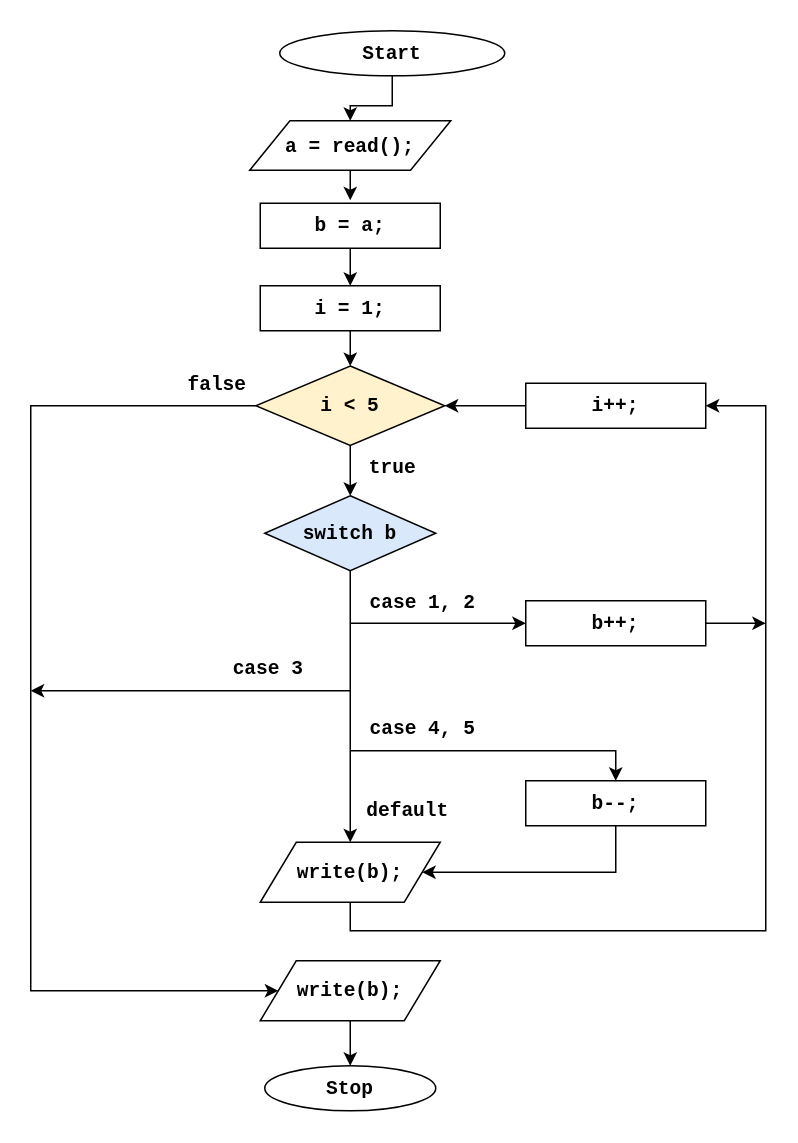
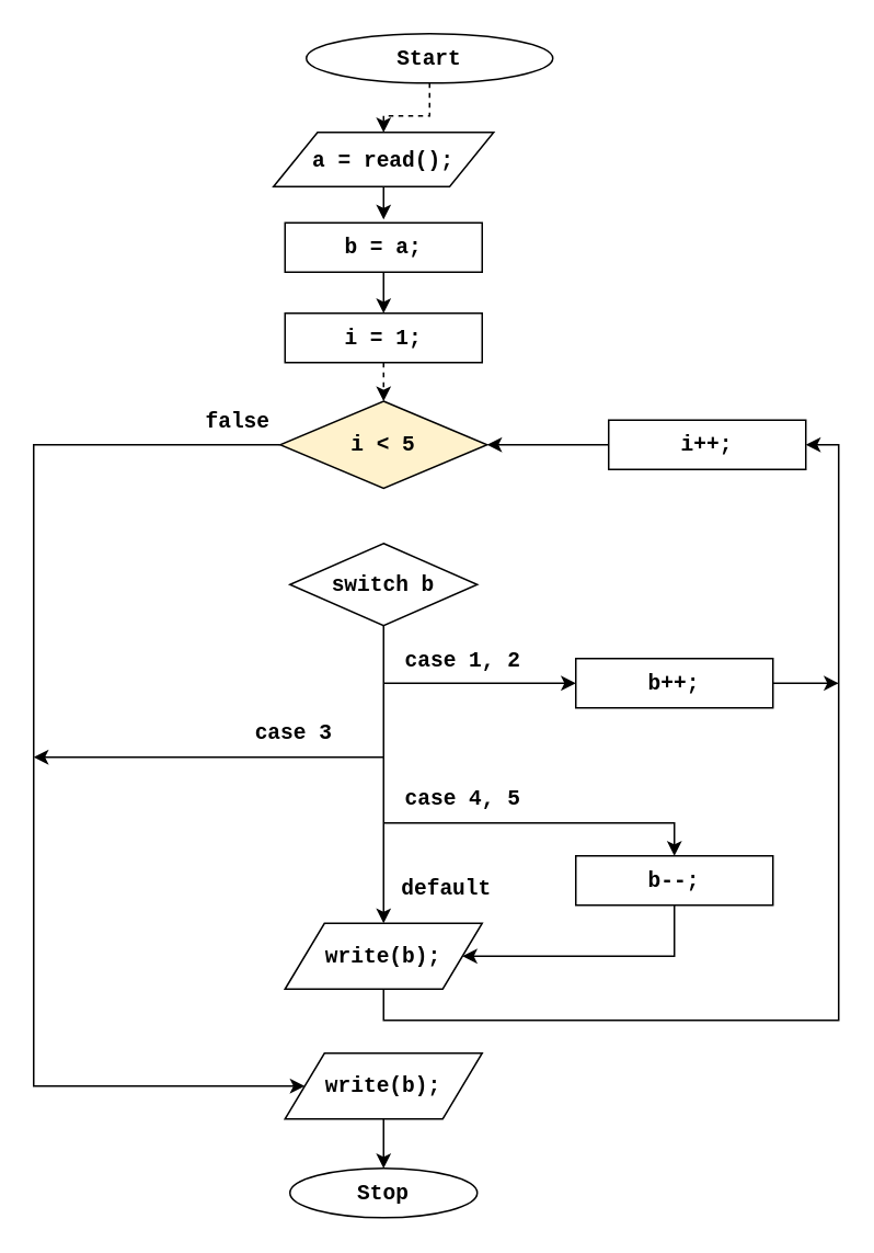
- <mxCell id="2" style="edgeStyle=orthogonalEdgeStyle;rounded=0;orthogonalLoop=1;jettySize=auto;html=1;exitX=0.5;exitY=1;exitDx=0;exitDy=0;entryX=0.5;entryY=0;entryDx=0;entryDy=0;fontFamily=Courier New;fontSize=13;fontStyle=1" parent="1" source="3" target="5" edge="1"><mxGeometry relative="1" as="geometry" /></mxCell>
+ <mxCell id="2" style="edgeStyle=orthogonalEdgeStyle;rounded=0;orthogonalLoop=1;jettySize=auto;html=1;exitX=0.5;exitY=1;exitDx=0;exitDy=0;entryX=0.5;entryY=0;entryDx=0;entryDy=0;fontFamily=Courier New;fontSize=13;fontStyle=1;dashed=1;" parent="1" source="3" target="5" edge="1"><mxGeometry relative="1" as="geometry" /></mxCell>
- <mxCell id="8" style="edgeStyle=orthogonalEdgeStyle;rounded=0;orthogonalLoop=1;jettySize=auto;html=1;exitX=0.5;exitY=1;exitDx=0;exitDy=0;entryX=0.5;entryY=0;entryDx=0;entryDy=0;fontFamily=Courier New;fontSize=13;fontStyle=1" parent="1" source="9" target="14" edge="1"><mxGeometry relative="1" as="geometry" /></mxCell>
+ <mxCell id="8" style="edgeStyle=orthogonalEdgeStyle;rounded=0;orthogonalLoop=1;jettySize=auto;html=1;exitX=0.5;exitY=1;exitDx=0;exitDy=0;entryX=0.5;entryY=0;entryDx=0;entryDy=0;fontFamily=Courier New;fontSize=13;fontStyle=1;dashed=1;" parent="1" source="9" target="14" edge="1"><mxGeometry relative="1" as="geometry" /></mxCell>
- <mxCell id="34" value="i++;" style="rounded=0;whiteSpace=wrap;html=1;fontFamily=Courier New;fontSize=13;fontStyle=1" parent="1" vertex="1"><mxGeometry x="350" y="255" width="120" height="30" as="geometry" /></mxCell>
+ <mxCell id="34" value="i++;" style="rounded=0;whiteSpace=wrap;html=1;fontFamily=Courier New;fontSize=13;fontStyle=1" parent="1" vertex="1"><mxGeometry x="370" y="255" width="120" height="30" as="geometry" /></mxCell>
- <mxCell id="10" style="edgeStyle=orthogonalEdgeStyle;rounded=0;orthogonalLoop=1;jettySize=auto;html=1;exitX=0.5;exitY=1;exitDx=0;exitDy=0;entryX=0.5;entryY=0;entryDx=0;entryDy=0;fontFamily=Courier New;fontSize=13;fontStyle=1" parent="1" source="14" target="18" edge="1"><mxGeometry relative="1" as="geometry"><Array as="points"><mxPoint x="233" y="320" /><mxPoint x="233" y="320" /></Array></mxGeometry></mxCell>
- <mxCell id="11" value="&lt;b style=&quot;font-size: 13px;&quot;&gt;true&lt;/b&gt;" style="text;html=1;resizable=0;points=[];align=center;verticalAlign=middle;labelBackgroundColor=#ffffff;fontFamily=Courier New;fontSize=13;" parent="10" vertex="1" connectable="0"><mxGeometry x="-0.419" y="-1" relative="1" as="geometry"><mxPoint x="28" y="3.5" as="offset" /></mxGeometry></mxCell>
- <mxCell id="18" value="switch b" style="rhombus;whiteSpace=wrap;html=1;fontFamily=Courier New;fontSize=13;fontStyle=1;fillColor=#dae8fc;" parent="1" vertex="1"><mxGeometry x="176" y="330" width="114" height="50" as="geometry" /></mxCell>
+ <mxCell id="18" value="switch b" style="rhombus;whiteSpace=wrap;html=1;fontFamily=Courier New;fontSize=13;fontStyle=1" parent="1" vertex="1"><mxGeometry x="176" y="330" width="114" height="50" as="geometry" /></mxCell>
